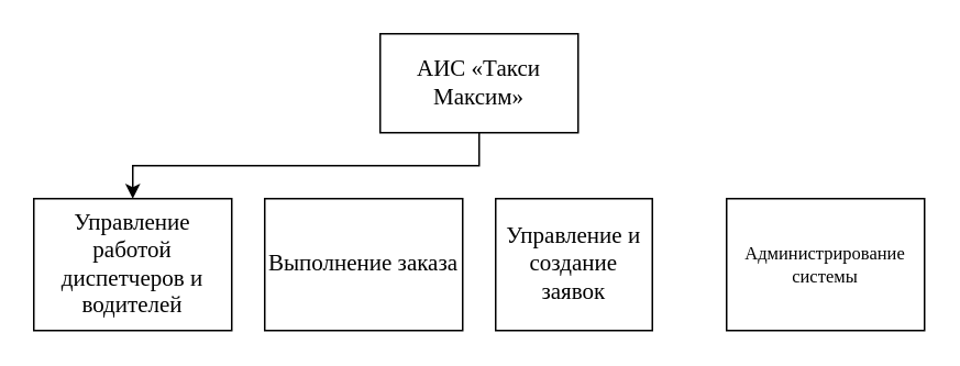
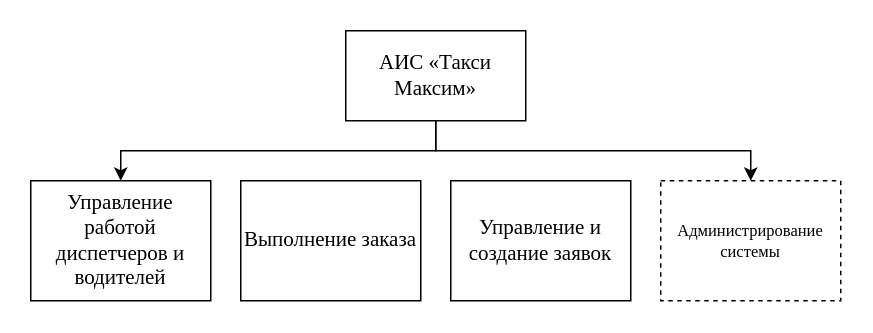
+ <mxCell id="4" style="edgeStyle=orthogonalEdgeStyle;rounded=0;orthogonalLoop=1;jettySize=auto;html=1;entryX=0.5;entryY=0;entryDx=0;entryDy=0;" edge="1" parent="1" source="2" target="8"><mxGeometry relative="1" as="geometry"><mxPoint x="425" y="120" as="targetPoint" /><Array as="points"><mxPoint x="290" y="100" /><mxPoint x="500" y="100" /></Array></mxGeometry></mxCell>
- <mxCell id="6" value="&lt;font face=&quot;Times New Roman&quot;&gt;&lt;span style=&quot;font-size: 14px;&quot;&gt;Управление и создание заявок&lt;/span&gt;&lt;/font&gt;" style="rounded=0;whiteSpace=wrap;html=1;" vertex="1" parent="1"><mxGeometry x="300" y="120" width="95" height="80" as="geometry" /></mxCell>
+ <mxCell id="6" value="&lt;font face=&quot;Times New Roman&quot;&gt;&lt;span style=&quot;font-size: 14px;&quot;&gt;Управление и создание заявок&lt;/span&gt;&lt;/font&gt;" style="rounded=0;whiteSpace=wrap;html=1;" vertex="1" parent="1"><mxGeometry x="300" y="120" width="120" height="80" as="geometry" /></mxCell>
- <mxCell id="8" value="&lt;font face=&quot;Times New Roman&quot;&gt;&lt;span&gt;Администрирование системы&lt;/span&gt;&lt;/font&gt;" style="rounded=0;whiteSpace=wrap;html=1;fontSize=11;" vertex="1" parent="1"><mxGeometry x="440" y="120" width="120" height="80" as="geometry" /></mxCell>
+ <mxCell id="8" value="&lt;font face=&quot;Times New Roman&quot;&gt;&lt;span&gt;Администрирование системы&lt;/span&gt;&lt;/font&gt;" style="rounded=0;whiteSpace=wrap;html=1;fontSize=11;dashed=1;" vertex="1" parent="1"><mxGeometry x="440" y="120" width="120" height="80" as="geometry" /></mxCell>
